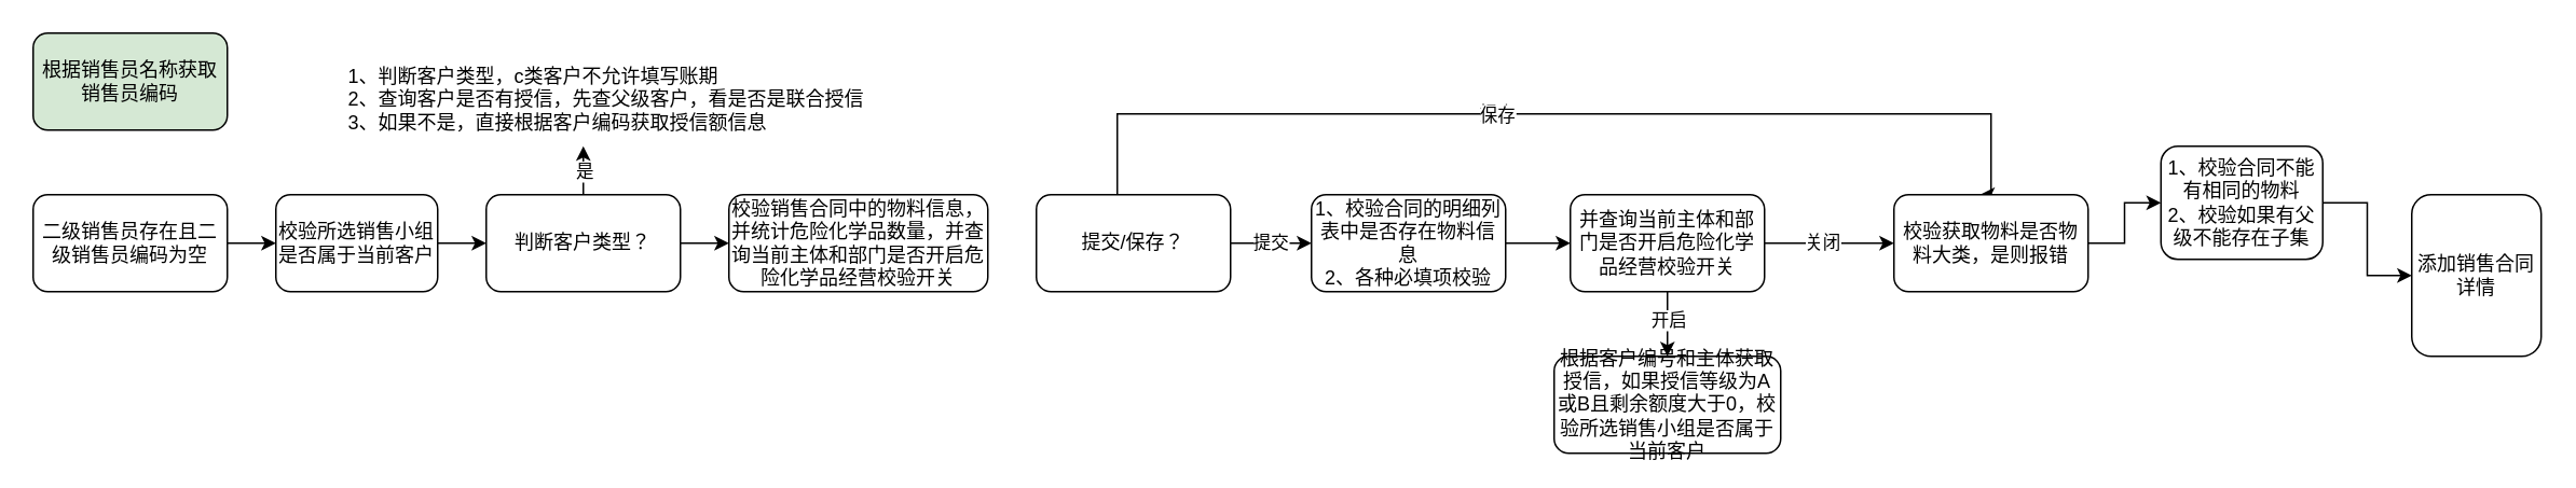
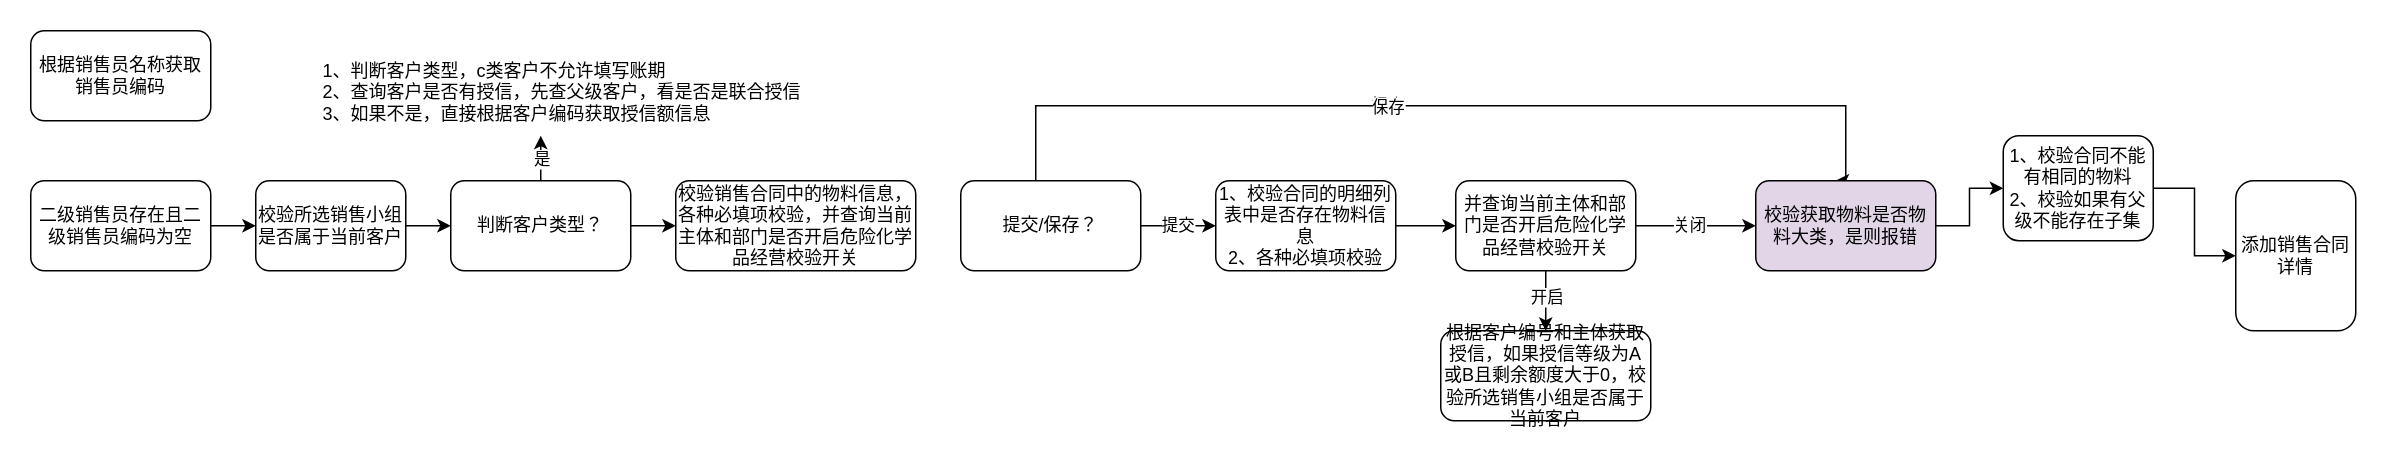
- <mxCell id="3" value="根据销售员名称获取销售员编码" style="rounded=1;whiteSpace=wrap;html=1;fillColor=#d5e8d4;" vertex="1" parent="1"><mxGeometry y="20" width="120" height="60" as="geometry" x="20" /></mxCell>
+ <mxCell id="3" value="根据销售员名称获取销售员编码" style="rounded=1;whiteSpace=wrap;html=1;" vertex="1" parent="1"><mxGeometry y="20" width="120" height="60" as="geometry" x="20" /></mxCell>
- <mxCell id="11" value="校验销售合同中的物料信息，并统计危险化学品数量，并查询当前主体和部门是否开启危险化学品经营校验开关" style="rounded=1;whiteSpace=wrap;html=1;" vertex="1" parent="1"><mxGeometry x="450" y="120" width="160" height="60" as="geometry" /></mxCell>
+ <mxCell id="11" value="校验销售合同中的物料信息，各种必填项校验，并查询当前主体和部门是否开启危险化学品经营校验开关" style="rounded=1;whiteSpace=wrap;html=1;" vertex="1" parent="1"><mxGeometry x="450" y="120" width="160" height="60" as="geometry" /></mxCell>
- <mxCell id="26" value="校验获取物料是否物料大类，是则报错" style="whiteSpace=wrap;html=1;rounded=1;" vertex="1" parent="1"><mxGeometry x="1170" y="120" width="120" height="60" as="geometry" /></mxCell>
+ <mxCell id="26" value="校验获取物料是否物料大类，是则报错" style="whiteSpace=wrap;html=1;rounded=1;fillColor=#e1d5e7;" vertex="1" parent="1"><mxGeometry x="1170" y="120" width="120" height="60" as="geometry" /></mxCell>
